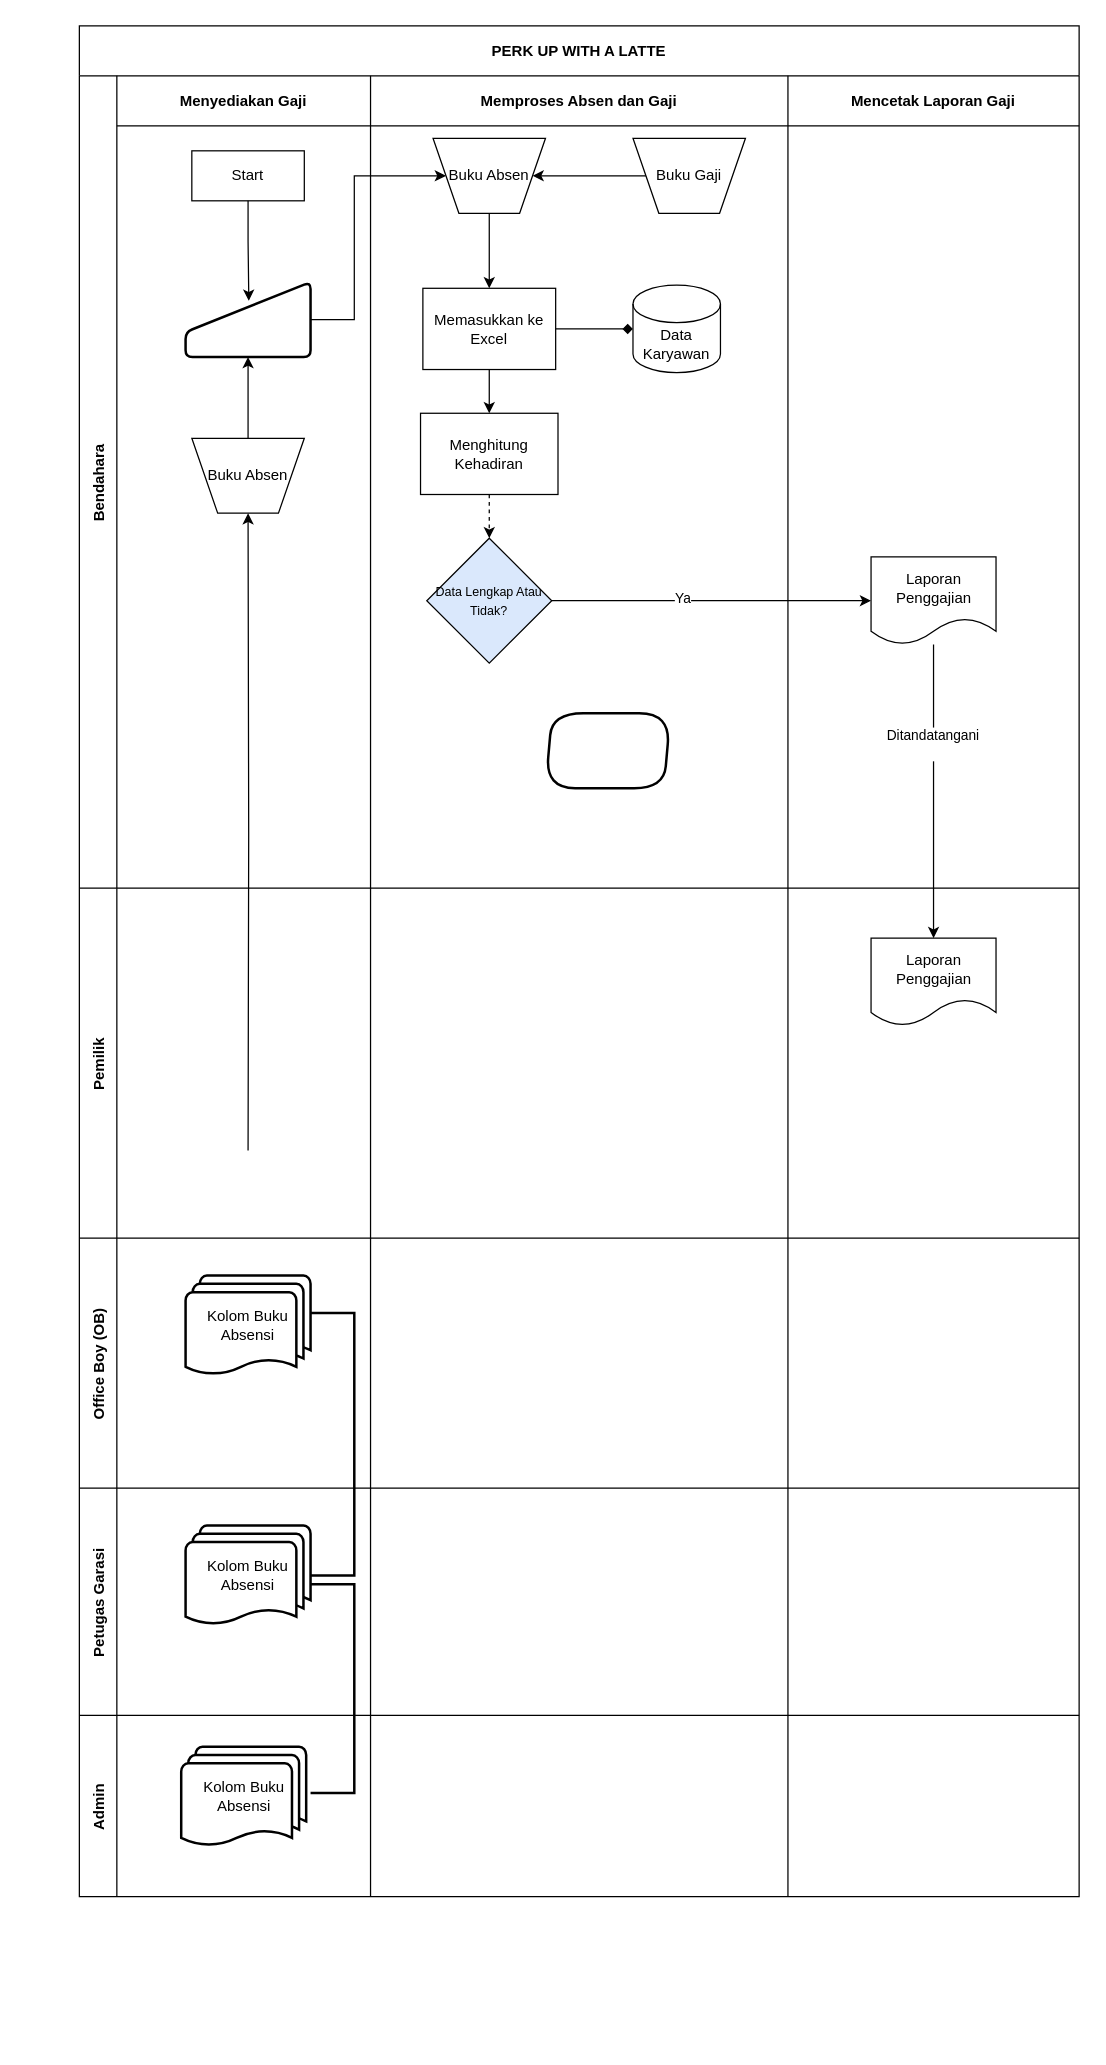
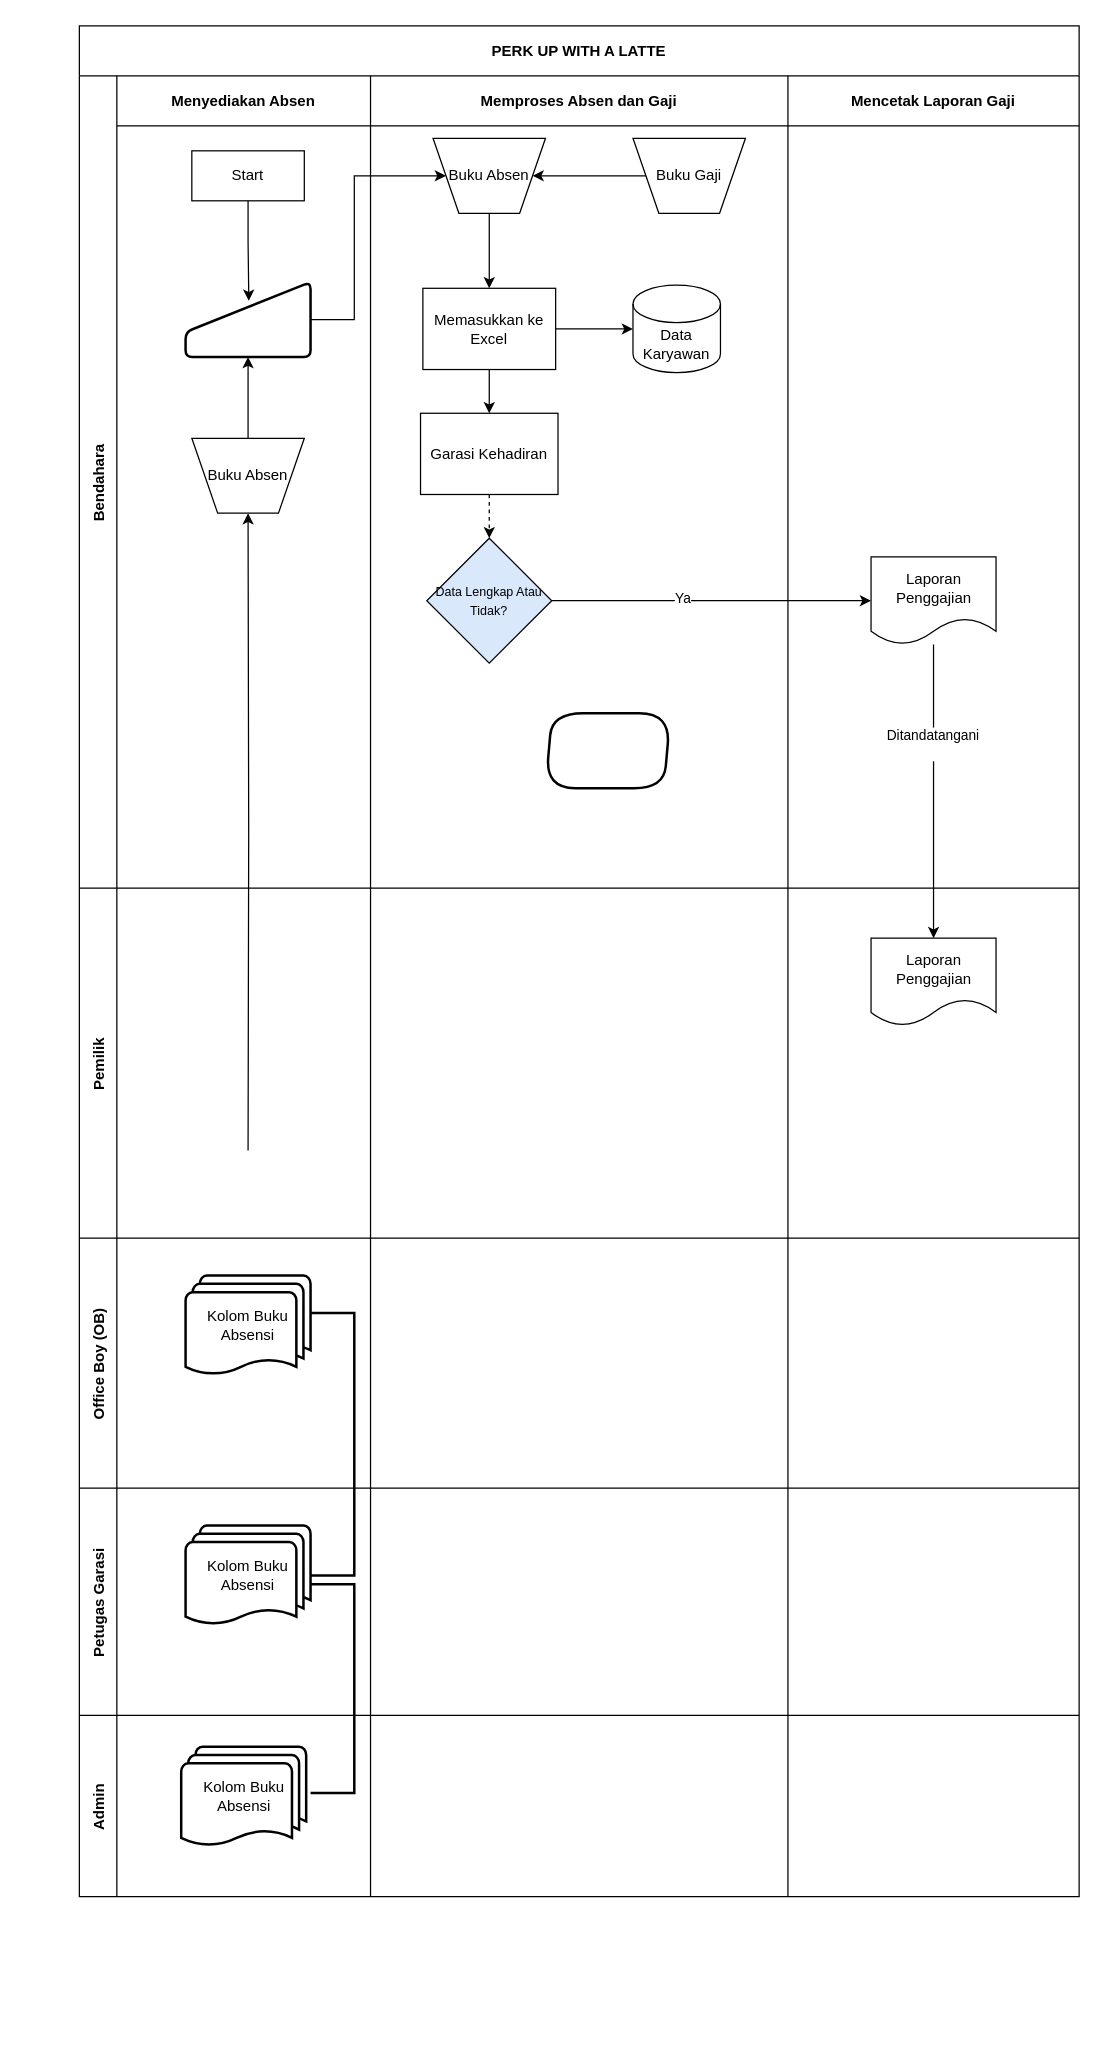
- <mxCell id="4" value="Menyediakan Gaji" style="swimlane;swimlaneHead=0;swimlaneBody=0;connectable=0;fillColor=none;startSize=40;collapsible=0;recursiveResize=0;expand=0;fontStyle=1;" parent="3" vertex="1"><mxGeometry x="30" width="203" height="650" as="geometry"><mxRectangle width="203" height="650" as="alternateBounds" /></mxGeometry></mxCell>
+ <mxCell id="4" value="Menyediakan Absen" style="swimlane;swimlaneHead=0;swimlaneBody=0;connectable=0;fillColor=none;startSize=40;collapsible=0;recursiveResize=0;expand=0;fontStyle=1;" parent="3" vertex="1"><mxGeometry x="30" width="203" height="650" as="geometry"><mxRectangle width="203" height="650" as="alternateBounds" /></mxGeometry></mxCell>
- <mxCell id="18" style="edgeStyle=orthogonalEdgeStyle;rounded=0;orthogonalLoop=1;jettySize=auto;html=1;exitX=1;exitY=0.5;exitDx=0;exitDy=0;entryX=0;entryY=0.5;entryDx=0;entryDy=0;entryPerimeter=0;endArrow=diamond;" edge="1" parent="10" source="14" target="15"><mxGeometry relative="1" as="geometry" /></mxCell>
+ <mxCell id="18" style="edgeStyle=orthogonalEdgeStyle;rounded=0;orthogonalLoop=1;jettySize=auto;html=1;exitX=1;exitY=0.5;exitDx=0;exitDy=0;entryX=0;entryY=0.5;entryDx=0;entryDy=0;entryPerimeter=0;" edge="1" parent="10" source="14" target="15"><mxGeometry relative="1" as="geometry" /></mxCell>
- <mxCell id="20" value="Menghitung Kehadiran" style="rounded=0;whiteSpace=wrap;html=1;" vertex="1" parent="10"><mxGeometry x="40" y="270" width="110" height="65" as="geometry" /></mxCell>
+ <mxCell id="20" value="Garasi Kehadiran" style="rounded=0;whiteSpace=wrap;html=1;" vertex="1" parent="10"><mxGeometry x="40" y="270" width="110" height="65" as="geometry" /></mxCell>
